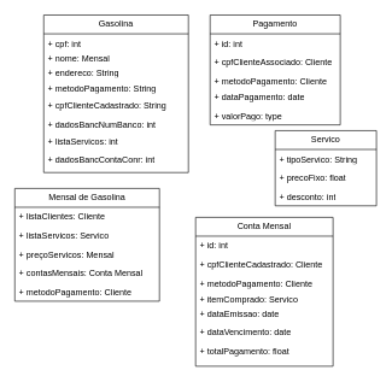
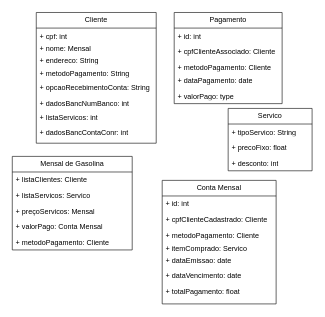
- <mxCell id="12" value="Gasolina" style="swimlane;fontStyle=0;childLayout=stackLayout;horizontal=1;startSize=26;fillColor=none;horizontalStack=0;resizeParent=1;resizeParentMax=0;resizeLast=0;collapsible=1;marginBottom=0;whiteSpace=wrap;html=1;" parent="1" vertex="1"><mxGeometry x="60" y="20" width="200" height="218" as="geometry" /></mxCell>
+ <mxCell id="12" value="Cliente" style="swimlane;fontStyle=0;childLayout=stackLayout;horizontal=1;startSize=26;fillColor=none;horizontalStack=0;resizeParent=1;resizeParentMax=0;resizeLast=0;collapsible=1;marginBottom=0;whiteSpace=wrap;html=1;" parent="1" vertex="1"><mxGeometry x="60" y="20" width="200" height="218" as="geometry" /></mxCell>
- <mxCell id="17" value="+ cpfClienteCadastrado: String" style="text;strokeColor=none;fillColor=none;align=left;verticalAlign=top;spacingLeft=4;spacingRight=4;overflow=hidden;rotatable=0;points=[[0,0.5],[1,0.5]];portConstraint=eastwest;whiteSpace=wrap;html=1;" parent="12" vertex="1"><mxGeometry y="112" width="200" height="26" as="geometry" /></mxCell>
+ <mxCell id="17" value="+ opcaoRecebimentoConta: String" style="text;strokeColor=none;fillColor=none;align=left;verticalAlign=top;spacingLeft=4;spacingRight=4;overflow=hidden;rotatable=0;points=[[0,0.5],[1,0.5]];portConstraint=eastwest;whiteSpace=wrap;html=1;" parent="12" vertex="1"><mxGeometry y="112" width="200" height="26" as="geometry" /></mxCell>
- <mxCell id="6" value="+ contasMensais: Conta Mensal" style="text;strokeColor=none;fillColor=none;align=left;verticalAlign=top;spacingLeft=4;spacingRight=4;overflow=hidden;rotatable=0;points=[[0,0.5],[1,0.5]];portConstraint=eastwest;whiteSpace=wrap;html=1;" parent="2" vertex="1"><mxGeometry y="104" width="200" height="26" as="geometry" /></mxCell>
+ <mxCell id="6" value="+ valorPago: Conta Mensal" style="text;strokeColor=none;fillColor=none;align=left;verticalAlign=top;spacingLeft=4;spacingRight=4;overflow=hidden;rotatable=0;points=[[0,0.5],[1,0.5]];portConstraint=eastwest;whiteSpace=wrap;html=1;" parent="2" vertex="1"><mxGeometry y="104" width="200" height="26" as="geometry" /></mxCell>
